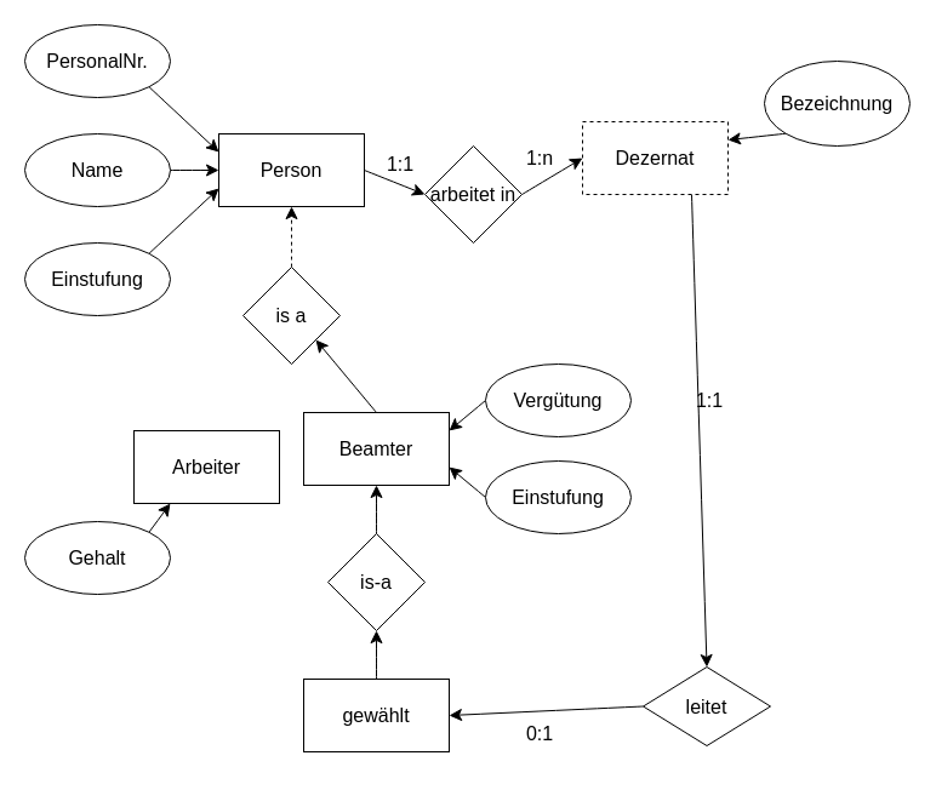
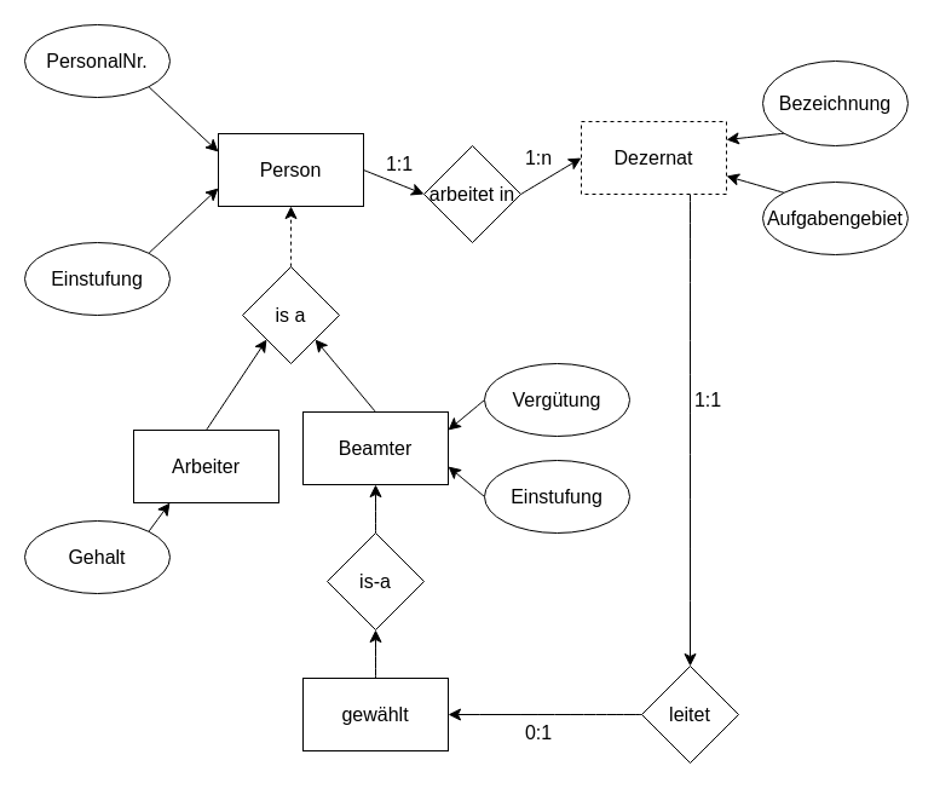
- <mxCell id="5" value="Name" style="ellipse;whiteSpace=wrap;html=1;fontSize=16;" vertex="1" parent="1"><mxGeometry x="20" y="110" width="120" height="60" as="geometry" /></mxCell>
- <mxCell id="4" value="" style="edgeStyle=none;curved=1;rounded=0;orthogonalLoop=1;jettySize=auto;html=1;fontSize=12;startSize=8;endSize=8;" edge="1" parent="1" source="5" target="3"><mxGeometry relative="1" as="geometry" /></mxCell>
+ <mxCell id="22" style="edgeStyle=none;curved=1;rounded=0;orthogonalLoop=1;jettySize=auto;html=1;exitX=0;exitY=0;exitDx=0;exitDy=0;entryX=1;entryY=0.75;entryDx=0;entryDy=0;fontSize=12;startSize=8;endSize=8;" edge="1" parent="1" source="23" target="19"><mxGeometry relative="1" as="geometry" /></mxCell>
+ <mxCell id="23" value="Aufgabengebiet" style="ellipse;whiteSpace=wrap;html=1;fontSize=16;" vertex="1" parent="1"><mxGeometry x="630" y="150" width="120" height="60" as="geometry" /></mxCell>
+ <mxCell id="12" style="edgeStyle=none;curved=1;rounded=0;orthogonalLoop=1;jettySize=auto;html=1;exitX=0.5;exitY=0;exitDx=0;exitDy=0;fontSize=12;startSize=8;endSize=8;entryX=0;entryY=1;entryDx=0;entryDy=0;" edge="1" parent="1" source="13" target="15"><mxGeometry relative="1" as="geometry"><mxPoint x="240" y="300" as="targetPoint" /></mxGeometry></mxCell>
- <mxCell id="35" value="leitet" style="rhombus;whiteSpace=wrap;html=1;fontSize=16;" vertex="1" parent="1"><mxGeometry x="530" y="550" width="105" height="65" as="geometry" /></mxCell>
+ <mxCell id="35" value="leitet" style="rhombus;whiteSpace=wrap;html=1;fontSize=16;" vertex="1" parent="1"><mxGeometry x="530" y="550" width="80" height="80" as="geometry" /></mxCell>
